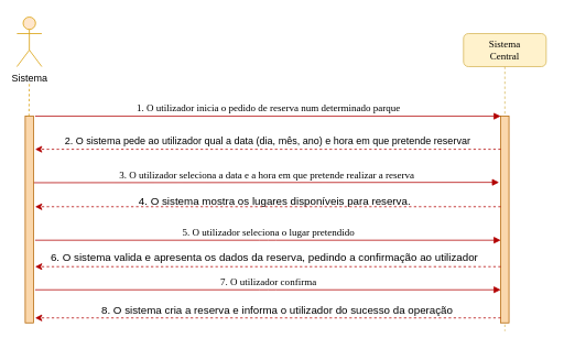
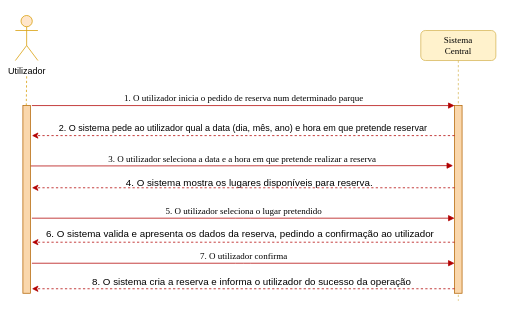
- <mxCell id="17" value="Sistema" style="shape=umlActor;verticalLabelPosition=bottom;verticalAlign=top;html=1;outlineConnect=0;fillColor=#ffe6cc;strokeColor=#d79b00;" vertex="1" parent="1"><mxGeometry x="20" y="20" width="30" height="60" as="geometry" /></mxCell>
+ <mxCell id="17" value="Utilizador" style="shape=umlActor;verticalLabelPosition=bottom;verticalAlign=top;html=1;outlineConnect=0;fillColor=#ffe6cc;strokeColor=#d79b00;" vertex="1" parent="1"><mxGeometry x="20" y="20" width="30" height="60" as="geometry" /></mxCell>
